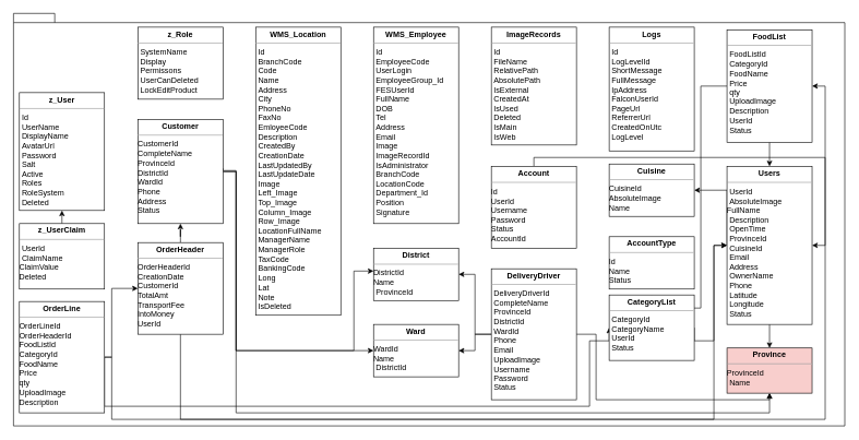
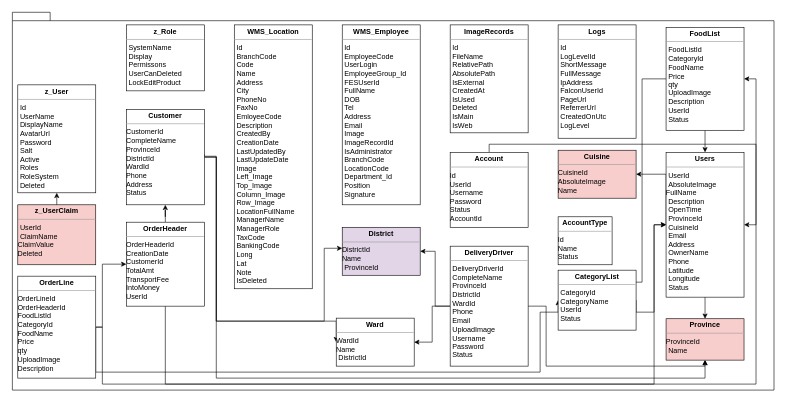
- <mxCell id="31" value="&lt;p style=&quot;margin:0px;margin-top:4px;text-align:center;&quot;&gt;&lt;b&gt;Cuisine&lt;/b&gt;&lt;br&gt;&lt;/p&gt;&lt;hr size=&quot;1&quot;&gt;CuisineId&lt;br&gt;&lt;span style=&quot;background-color: initial;&quot;&gt;AbsoluteImage&lt;br&gt;&lt;/span&gt;&lt;span style=&quot;background-color: initial;&quot;&gt;Name&lt;br&gt;&lt;/span&gt;" style="verticalAlign=top;align=left;overflow=fill;fontSize=12;fontFamily=Helvetica;html=1;whiteSpace=wrap;" vertex="1" parent="1"><mxGeometry x="930" y="250" width="130" height="80" as="geometry" /></mxCell>
+ <mxCell id="31" value="&lt;p style=&quot;margin:0px;margin-top:4px;text-align:center;&quot;&gt;&lt;b&gt;Cuisine&lt;/b&gt;&lt;br&gt;&lt;/p&gt;&lt;hr size=&quot;1&quot;&gt;CuisineId&lt;br&gt;&lt;span style=&quot;background-color: initial;&quot;&gt;AbsoluteImage&lt;br&gt;&lt;/span&gt;&lt;span style=&quot;background-color: initial;&quot;&gt;Name&lt;br&gt;&lt;/span&gt;" style="verticalAlign=top;align=left;overflow=fill;fontSize=12;fontFamily=Helvetica;html=1;whiteSpace=wrap;fillColor=#f8cecc;" vertex="1" parent="1"><mxGeometry x="930" y="250" width="130" height="80" as="geometry" /></mxCell>
- <mxCell id="10" value="&lt;p style=&quot;margin:0px;margin-top:4px;text-align:center;&quot;&gt;&lt;b&gt;z_UserClaim&lt;/b&gt;&lt;br&gt;&lt;/p&gt;&lt;hr size=&quot;1&quot;&gt;&lt;p style=&quot;margin:0px;margin-left:4px;&quot;&gt;UserId&lt;br&gt;&lt;/p&gt;&lt;p style=&quot;margin:0px;margin-left:4px;&quot;&gt;ClaimName&lt;br&gt;&lt;/p&gt;ClaimValue&lt;br&gt;Deleted" style="verticalAlign=top;align=left;overflow=fill;fontSize=12;fontFamily=Helvetica;html=1;whiteSpace=wrap;" vertex="1" parent="1"><mxGeometry x="29" y="341" width="130" height="100" as="geometry" /></mxCell>
+ <mxCell id="10" value="&lt;p style=&quot;margin:0px;margin-top:4px;text-align:center;&quot;&gt;&lt;b&gt;z_UserClaim&lt;/b&gt;&lt;br&gt;&lt;/p&gt;&lt;hr size=&quot;1&quot;&gt;&lt;p style=&quot;margin:0px;margin-left:4px;&quot;&gt;UserId&lt;br&gt;&lt;/p&gt;&lt;p style=&quot;margin:0px;margin-left:4px;&quot;&gt;ClaimName&lt;br&gt;&lt;/p&gt;ClaimValue&lt;br&gt;Deleted" style="verticalAlign=top;align=left;overflow=fill;fontSize=12;fontFamily=Helvetica;html=1;whiteSpace=wrap;fillColor=#f8cecc;" vertex="1" parent="1"><mxGeometry x="29" y="341" width="130" height="100" as="geometry" /></mxCell>
- <mxCell id="32" value="&lt;p style=&quot;margin:0px;margin-top:4px;text-align:center;&quot;&gt;&lt;b&gt;AccountType&lt;/b&gt;&lt;br&gt;&lt;/p&gt;&lt;hr size=&quot;1&quot;&gt;Id&lt;br&gt;&lt;span style=&quot;background-color: initial;&quot;&gt;Name&lt;br&gt;&lt;/span&gt;&lt;span style=&quot;background-color: initial;&quot;&gt;Status&lt;br&gt;&lt;/span&gt;" style="verticalAlign=top;align=left;overflow=fill;fontSize=12;fontFamily=Helvetica;html=1;whiteSpace=wrap;" vertex="1" parent="1"><mxGeometry x="930" y="361" width="130" height="80" as="geometry" /></mxCell>
+ <mxCell id="32" value="&lt;p style=&quot;margin:0px;margin-top:4px;text-align:center;&quot;&gt;&lt;b&gt;AccountType&lt;/b&gt;&lt;br&gt;&lt;/p&gt;&lt;hr size=&quot;1&quot;&gt;Id&lt;br&gt;&lt;span style=&quot;background-color: initial;&quot;&gt;Name&lt;br&gt;&lt;/span&gt;&lt;span style=&quot;background-color: initial;&quot;&gt;Status&lt;br&gt;&lt;/span&gt;" style="verticalAlign=top;align=left;overflow=fill;fontSize=12;fontFamily=Helvetica;html=1;whiteSpace=wrap;" vertex="1" parent="1"><mxGeometry x="930" y="361" width="90" height="80" as="geometry" /></mxCell>
- <mxCell id="24" value="&lt;p style=&quot;margin:0px;margin-top:4px;text-align:center;&quot;&gt;&lt;b&gt;District&lt;/b&gt;&lt;br&gt;&lt;/p&gt;&lt;hr size=&quot;1&quot;&gt;DistrictId&lt;br&gt;Name&lt;p style=&quot;margin:0px;margin-left:4px;&quot;&gt;ProvinceId&lt;br&gt;&lt;/p&gt;" style="verticalAlign=top;align=left;overflow=fill;fontSize=12;fontFamily=Helvetica;html=1;whiteSpace=wrap;" vertex="1" parent="1"><mxGeometry x="570" y="378.5" width="130" height="80" as="geometry" /></mxCell>
+ <mxCell id="24" value="&lt;p style=&quot;margin:0px;margin-top:4px;text-align:center;&quot;&gt;&lt;b&gt;District&lt;/b&gt;&lt;br&gt;&lt;/p&gt;&lt;hr size=&quot;1&quot;&gt;DistrictId&lt;br&gt;Name&lt;p style=&quot;margin:0px;margin-left:4px;&quot;&gt;ProvinceId&lt;br&gt;&lt;/p&gt;" style="verticalAlign=top;align=left;overflow=fill;fontSize=12;fontFamily=Helvetica;html=1;whiteSpace=wrap;fillColor=#e1d5e7;" vertex="1" parent="1"><mxGeometry x="570" y="378.5" width="130" height="80" as="geometry" /></mxCell>
- <mxCell id="22" value="&lt;p style=&quot;margin:0px;margin-top:4px;text-align:center;&quot;&gt;&lt;b&gt;Ward&lt;/b&gt;&lt;br&gt;&lt;/p&gt;&lt;hr size=&quot;1&quot;&gt;WardId&lt;br&gt;Name&lt;p style=&quot;margin:0px;margin-left:4px;&quot;&gt;DistrictId&lt;br&gt;&lt;/p&gt;" style="verticalAlign=top;align=left;overflow=fill;fontSize=12;fontFamily=Helvetica;html=1;whiteSpace=wrap;" vertex="1" parent="1"><mxGeometry x="570" y="495" width="130" height="80" as="geometry" /></mxCell>
+ <mxCell id="22" value="&lt;p style=&quot;margin:0px;margin-top:4px;text-align:center;&quot;&gt;&lt;b&gt;Ward&lt;/b&gt;&lt;br&gt;&lt;/p&gt;&lt;hr size=&quot;1&quot;&gt;WardId&lt;br&gt;Name&lt;p style=&quot;margin:0px;margin-left:4px;&quot;&gt;DistrictId&lt;br&gt;&lt;/p&gt;" style="verticalAlign=top;align=left;overflow=fill;fontSize=12;fontFamily=Helvetica;html=1;whiteSpace=wrap;" vertex="1" parent="1"><mxGeometry x="560" y="530" width="130" height="80" as="geometry" /></mxCell>
